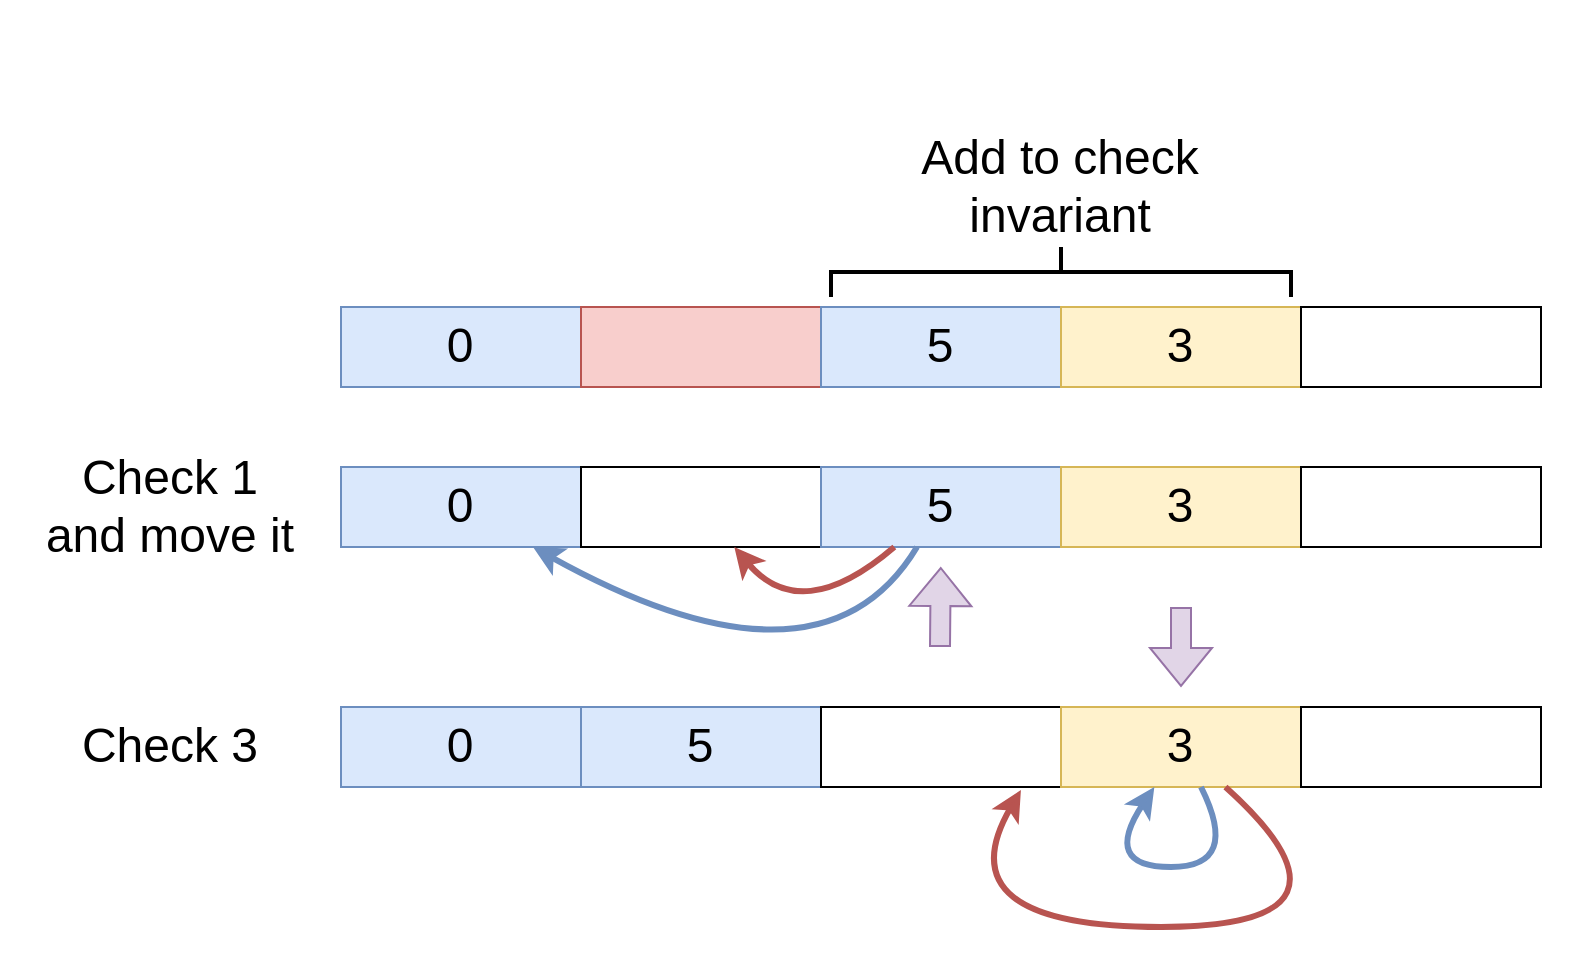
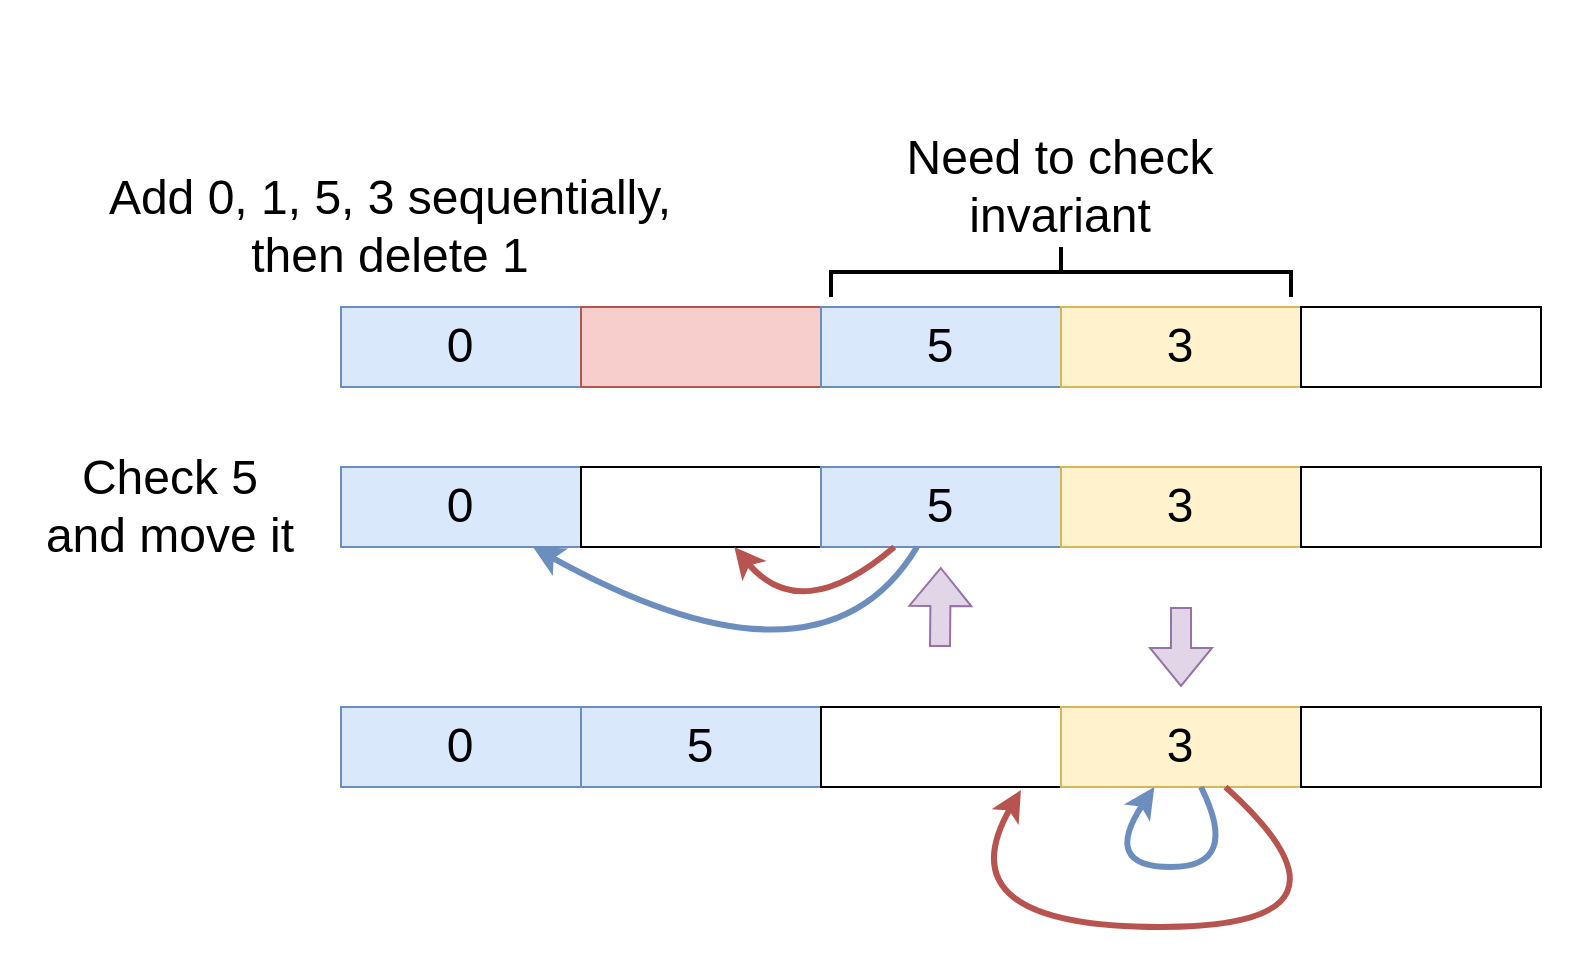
- <mxCell id="27" value="Add to check invariant" style="text;html=1;strokeColor=none;fillColor=none;align=center;verticalAlign=middle;whiteSpace=wrap;rounded=0;fontSize=24;" parent="1" vertex="1"><mxGeometry x="445" y="73" width="170" height="40" as="geometry" /></mxCell>
+ <mxCell id="27" value="Need to check invariant" style="text;html=1;strokeColor=none;fillColor=none;align=center;verticalAlign=middle;whiteSpace=wrap;rounded=0;fontSize=24;" parent="1" vertex="1"><mxGeometry x="445" y="73" width="170" height="40" as="geometry" /></mxCell>
+ <mxCell id="7" value="Add 0, 1, 5, 3 sequentially, then delete 1" style="text;html=1;strokeColor=none;fillColor=none;align=center;verticalAlign=middle;whiteSpace=wrap;rounded=0;fontSize=24;" parent="1" vertex="1"><mxGeometry x="30" y="93" width="330" height="40" as="geometry" /></mxCell>
- <mxCell id="8" value="Check 1 and move it" style="text;html=1;strokeColor=none;fillColor=none;align=center;verticalAlign=middle;whiteSpace=wrap;rounded=0;fontSize=24;" parent="1" vertex="1"><mxGeometry x="20" y="233" width="130" height="40" as="geometry" /></mxCell>
+ <mxCell id="8" value="Check 5 and move it" style="text;html=1;strokeColor=none;fillColor=none;align=center;verticalAlign=middle;whiteSpace=wrap;rounded=0;fontSize=24;" parent="1" vertex="1"><mxGeometry x="20" y="233" width="130" height="40" as="geometry" /></mxCell>
- <mxCell id="25" value="Check 3" style="text;html=1;strokeColor=none;fillColor=none;align=center;verticalAlign=middle;whiteSpace=wrap;rounded=0;fontSize=24;" parent="1" vertex="1"><mxGeometry x="30" y="353" width="110" height="40" as="geometry" /></mxCell>
